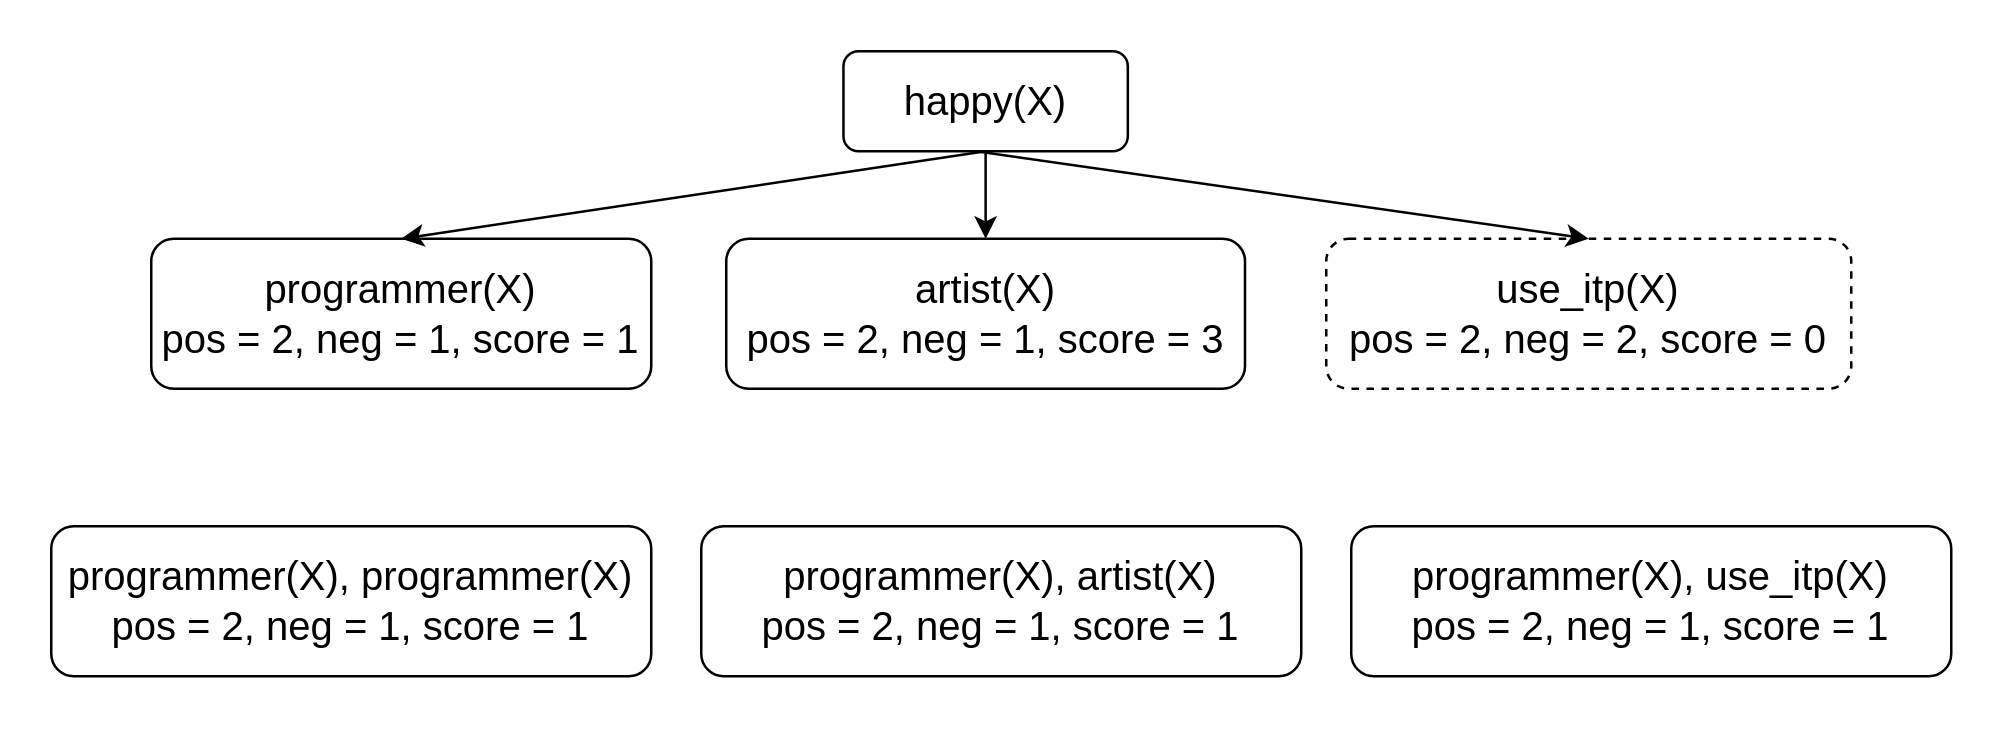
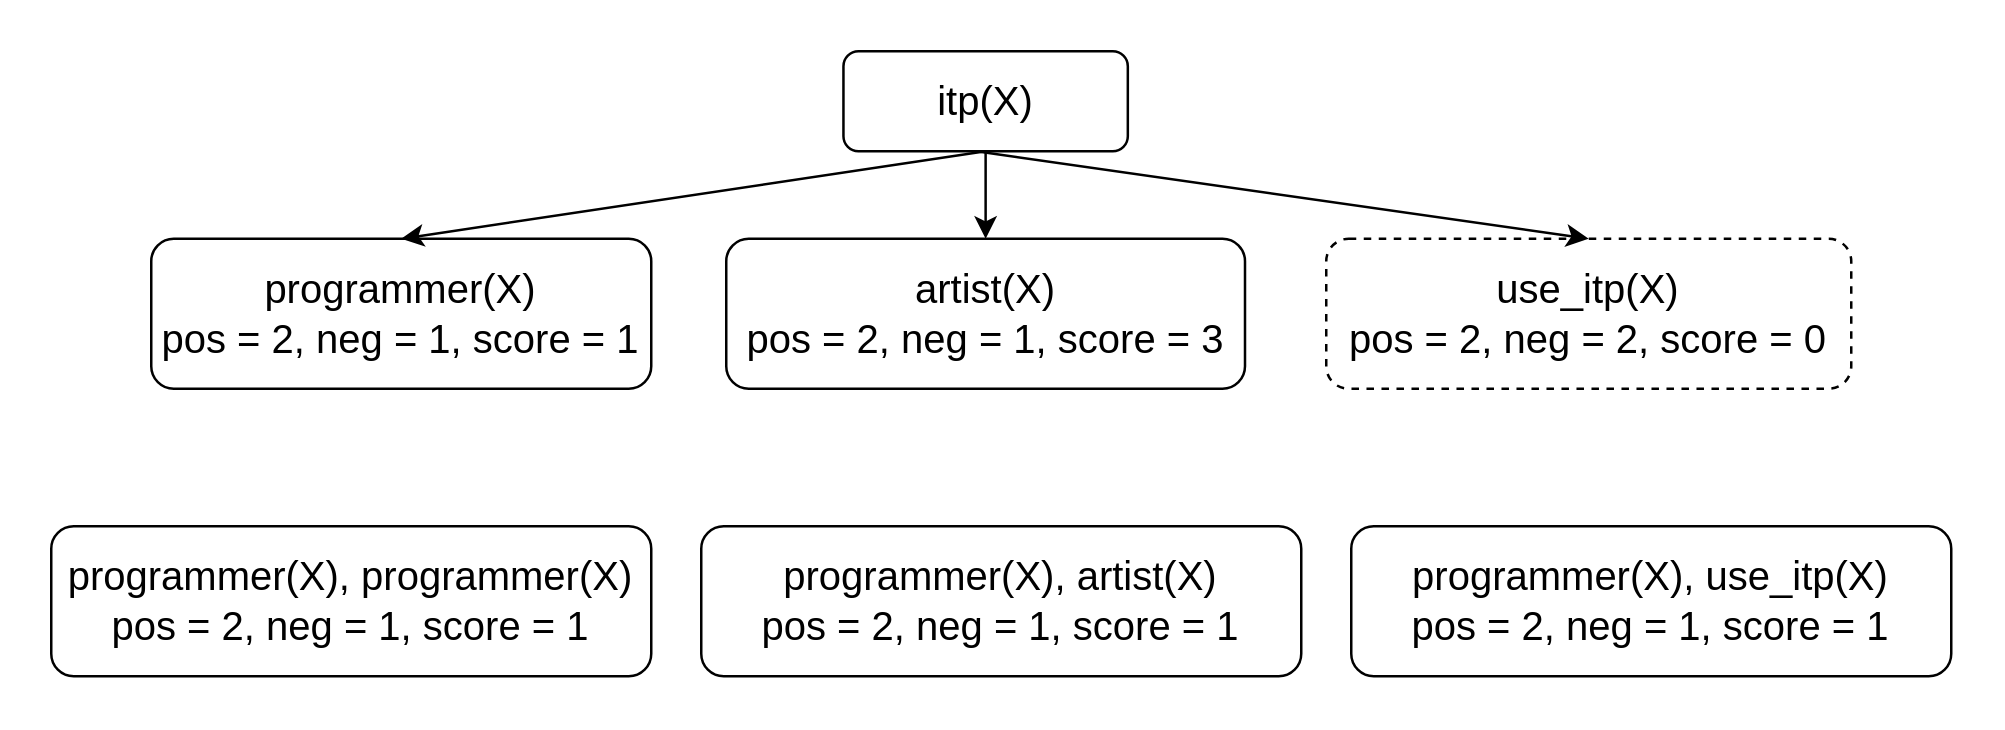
- <mxCell id="2" value="&lt;font style=&quot;font-size: 16px;&quot;&gt;happy(X)&lt;/font&gt;" style="rounded=1;whiteSpace=wrap;html=1;" parent="1" vertex="1"><mxGeometry x="336.88" y="20" width="113.75" height="40" as="geometry" /></mxCell>
+ <mxCell id="2" value="&lt;font style=&quot;font-size: 16px;&quot;&gt;itp(X)&lt;/font&gt;" style="rounded=1;whiteSpace=wrap;html=1;" parent="1" vertex="1"><mxGeometry x="336.88" y="20" width="113.75" height="40" as="geometry" /></mxCell>
